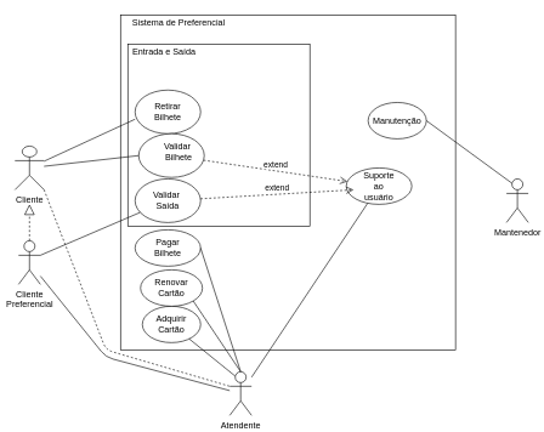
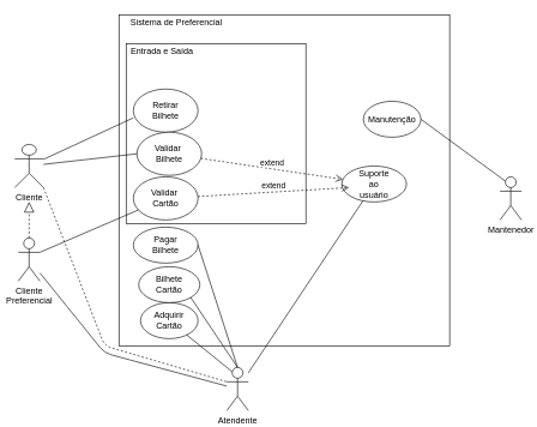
- <mxCell id="23" value="Validar&amp;nbsp;&lt;br&gt;Bilhete" style="text;html=1;strokeColor=none;fillColor=none;align=center;verticalAlign=middle;whiteSpace=wrap;rounded=0;" vertex="1" parent="1"><mxGeometry x="225" y="198" width="40" height="20" as="geometry" /></mxCell>
+ <mxCell id="23" value="Validar&amp;nbsp;&lt;br&gt;Bilhete" style="text;html=1;strokeColor=none;fillColor=none;align=center;verticalAlign=middle;whiteSpace=wrap;rounded=0;" vertex="1" parent="1"><mxGeometry x="215" y="203" width="40" height="20" as="geometry" /></mxCell>
- <mxCell id="21" value="Validar&amp;nbsp;&lt;br&gt;Saída" style="text;html=1;strokeColor=none;fillColor=none;align=center;verticalAlign=middle;whiteSpace=wrap;rounded=0;" vertex="1" parent="1"><mxGeometry x="210" y="265" width="40" height="20" as="geometry" /></mxCell>
+ <mxCell id="21" value="Validar&amp;nbsp;&lt;br&gt;Cartão" style="text;html=1;strokeColor=none;fillColor=none;align=center;verticalAlign=middle;whiteSpace=wrap;rounded=0;" vertex="1" parent="1"><mxGeometry x="210" y="265" width="40" height="20" as="geometry" /></mxCell>
- <mxCell id="18" value="Renovar&lt;br&gt;Cartão" style="text;html=1;strokeColor=none;fillColor=none;align=center;verticalAlign=middle;whiteSpace=wrap;rounded=0;" vertex="1" parent="1"><mxGeometry x="215" y="385" width="40" height="20" as="geometry" /></mxCell>
+ <mxCell id="18" value="Bilhete&lt;br&gt;Cartão" style="text;html=1;strokeColor=none;fillColor=none;align=center;verticalAlign=middle;whiteSpace=wrap;rounded=0;" vertex="1" parent="1"><mxGeometry x="215" y="385" width="40" height="20" as="geometry" /></mxCell>
